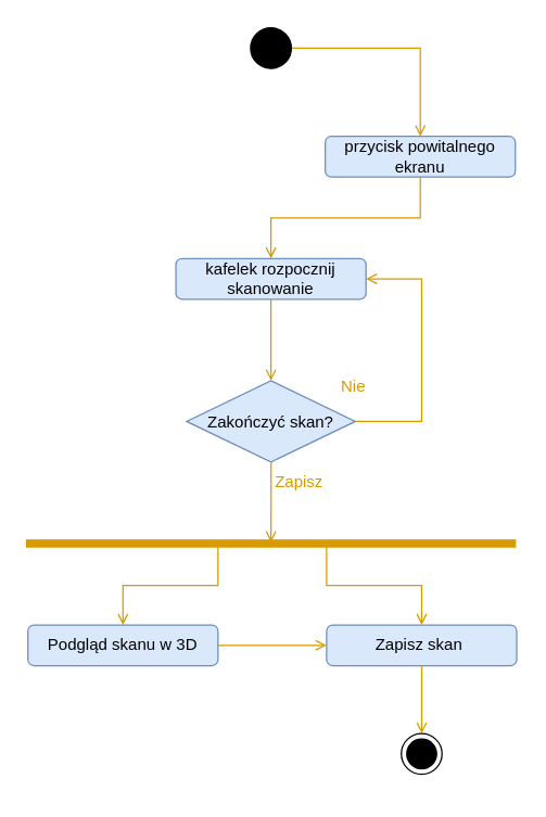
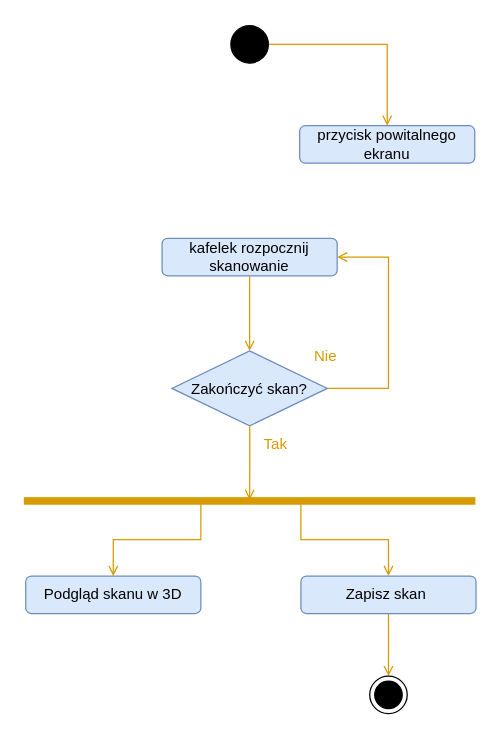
- <mxCell id="4" style="edgeStyle=orthogonalEdgeStyle;rounded=0;orthogonalLoop=1;jettySize=auto;html=1;fillColor=#d5e8d4;strokeColor=#D79B00;endArrow=open;endFill=0;" edge="1" parent="1" source="5" target="7"><mxGeometry relative="1" as="geometry" /></mxCell>
- <mxCell id="12" value="&lt;font color=&quot;#d79b00&quot;&gt;Zapisz&lt;/font&gt;" style="text;html=1;strokeColor=none;fillColor=none;align=center;verticalAlign=middle;whiteSpace=wrap;rounded=0;" vertex="1" parent="1"><mxGeometry x="190" y="340" width="60" height="30" as="geometry" /></mxCell>
+ <mxCell id="12" value="&lt;font color=&quot;#d79b00&quot;&gt;Tak&lt;/font&gt;" style="text;html=1;strokeColor=none;fillColor=none;align=center;verticalAlign=middle;whiteSpace=wrap;rounded=0;" vertex="1" parent="1"><mxGeometry x="190" y="340" width="60" height="30" as="geometry" /></mxCell>
- <mxCell id="19" style="edgeStyle=orthogonalEdgeStyle;rounded=0;orthogonalLoop=1;jettySize=auto;html=1;entryX=0;entryY=0.5;entryDx=0;entryDy=0;strokeColor=#D79B00;endArrow=open;endFill=0;" edge="1" parent="1" source="20" target="11"><mxGeometry relative="1" as="geometry" /></mxCell>
